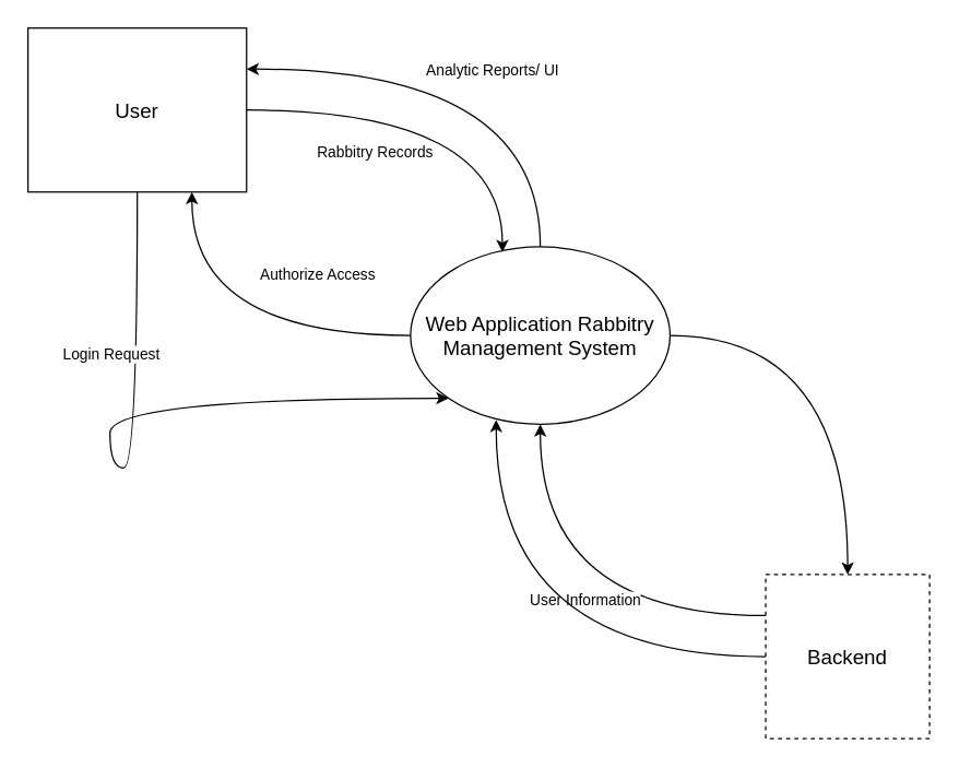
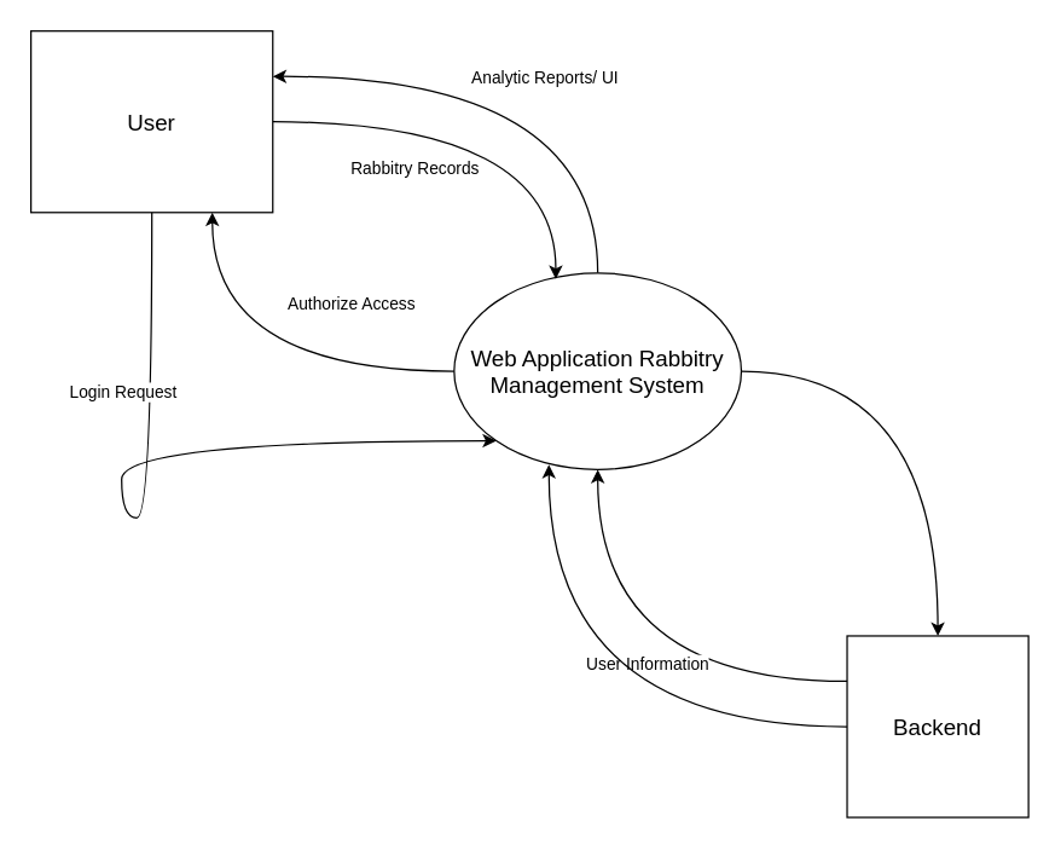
- <mxCell id="16" value="Backend" style="whiteSpace=wrap;html=1;aspect=fixed;fontSize=15;dashed=1;" parent="1" vertex="1"><mxGeometry x="560" y="420" width="120" height="120" as="geometry" /></mxCell>
+ <mxCell id="16" value="Backend" style="whiteSpace=wrap;html=1;aspect=fixed;fontSize=15;" parent="1" vertex="1"><mxGeometry x="560" y="420" width="120" height="120" as="geometry" /></mxCell>
